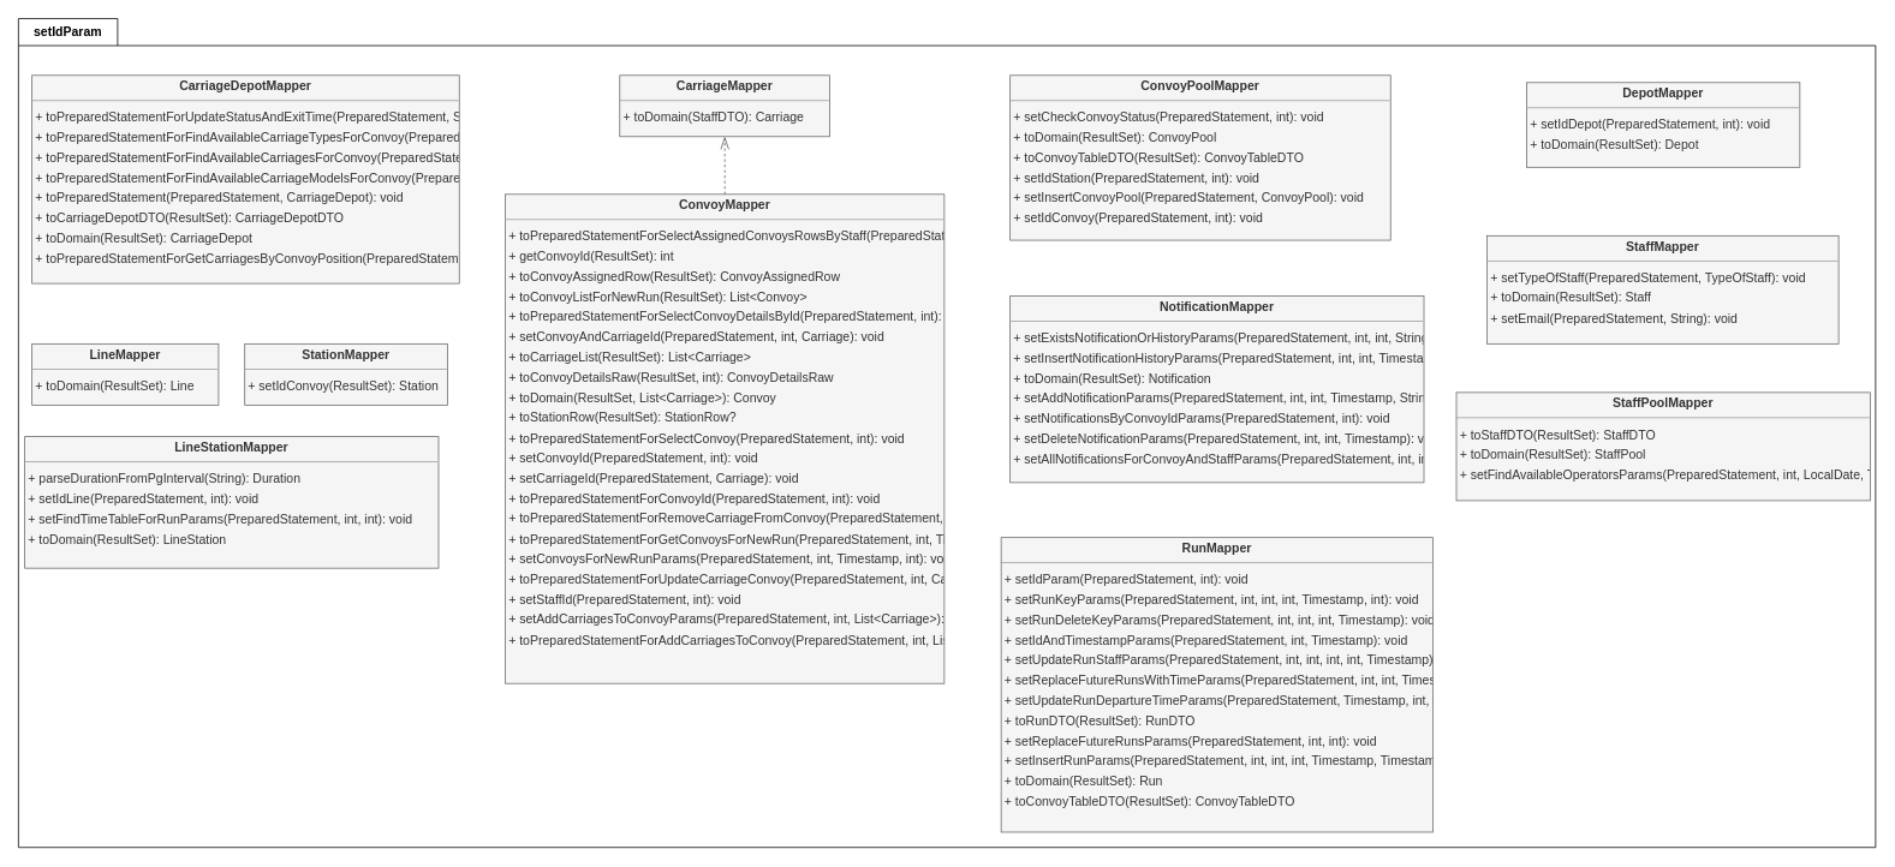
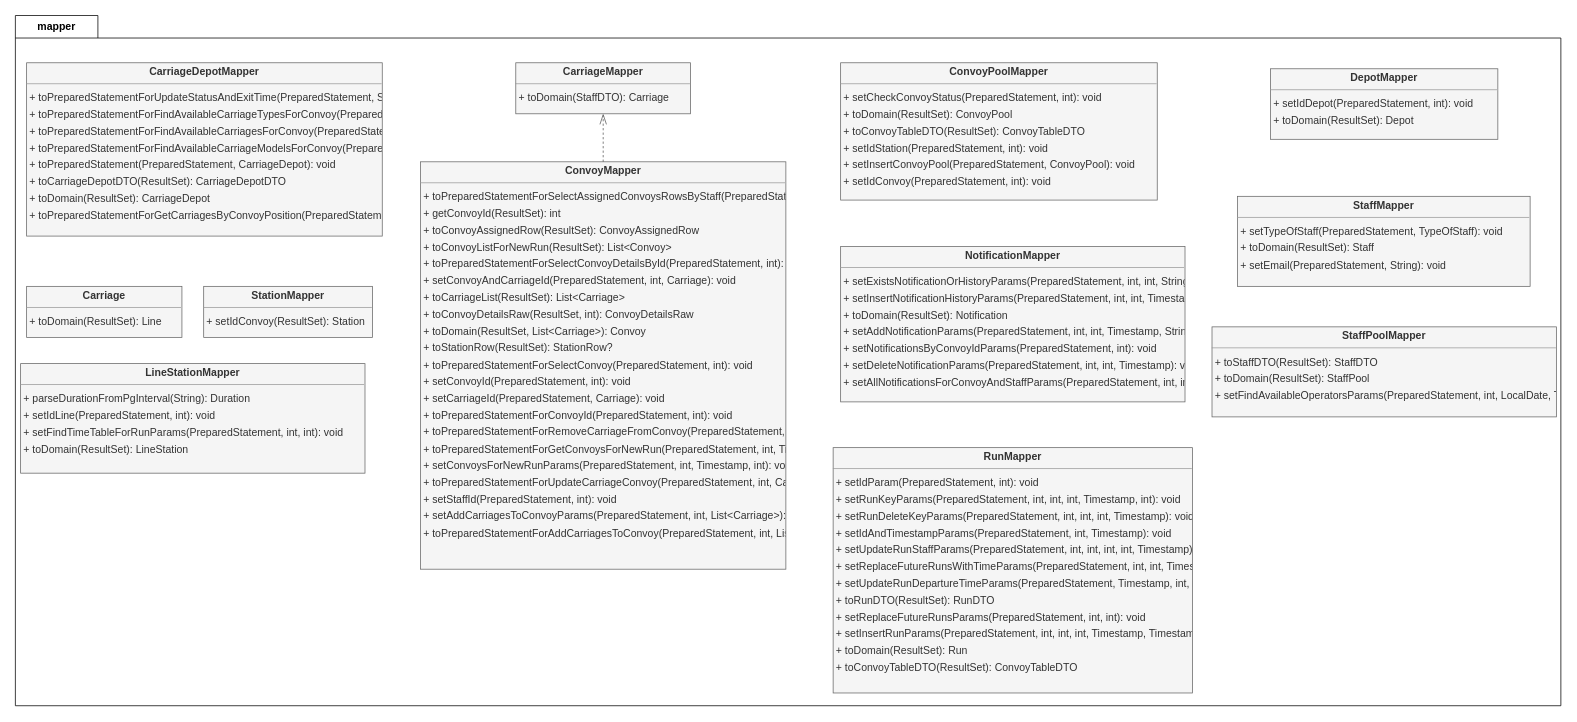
- <mxCell id="2" value="&lt;font style=&quot;font-size: 14px;&quot;&gt;setIdParam&lt;/font&gt;" style="shape=folder;fontStyle=1;tabWidth=110;tabHeight=30;tabPosition=left;html=1;boundedLbl=1;labelInHeader=1;container=1;collapsible=0;recursiveResize=0;whiteSpace=wrap;" vertex="1" parent="1"><mxGeometry x="20" width="2060" height="920" as="geometry" y="20" /></mxCell>
+ <mxCell id="2" value="&lt;font style=&quot;font-size: 14px;&quot;&gt;mapper&lt;/font&gt;" style="shape=folder;fontStyle=1;tabWidth=110;tabHeight=30;tabPosition=left;html=1;boundedLbl=1;labelInHeader=1;container=1;collapsible=0;recursiveResize=0;whiteSpace=wrap;" vertex="1" parent="1"><mxGeometry x="20" width="2060" height="920" as="geometry" y="20" /></mxCell>
- <mxCell id="8" value="&lt;p style=&quot;margin:0px;margin-top:4px;text-align:center;&quot;&gt;&lt;b&gt;LineMapper&lt;/b&gt;&lt;/p&gt;&lt;hr size=&quot;1&quot;/&gt;&lt;p style=&quot;margin:0 0 0 4px;line-height:1.6;&quot;&gt;+ toDomain(ResultSet): Line&lt;/p&gt;" style="verticalAlign=top;align=left;overflow=fill;fontSize=14;fontFamily=Helvetica;html=1;rounded=0;shadow=0;comic=0;labelBackgroundColor=none;strokeWidth=1;fillColor=#f5f5f5;fontColor=#333333;strokeColor=#666666;" parent="1" vertex="1"><mxGeometry x="35" y="381" width="207" height="68" as="geometry" /></mxCell>
+ <mxCell id="8" value="&lt;p style=&quot;margin:0px;margin-top:4px;text-align:center;&quot;&gt;&lt;b&gt;Carriage&lt;/b&gt;&lt;/p&gt;&lt;hr size=&quot;1&quot;/&gt;&lt;p style=&quot;margin:0 0 0 4px;line-height:1.6;&quot;&gt;+ toDomain(ResultSet): Line&lt;/p&gt;" style="verticalAlign=top;align=left;overflow=fill;fontSize=14;fontFamily=Helvetica;html=1;rounded=0;shadow=0;comic=0;labelBackgroundColor=none;strokeWidth=1;fillColor=#f5f5f5;fontColor=#333333;strokeColor=#666666;" parent="1" vertex="1"><mxGeometry x="35" y="381" width="207" height="68" as="geometry" /></mxCell>
